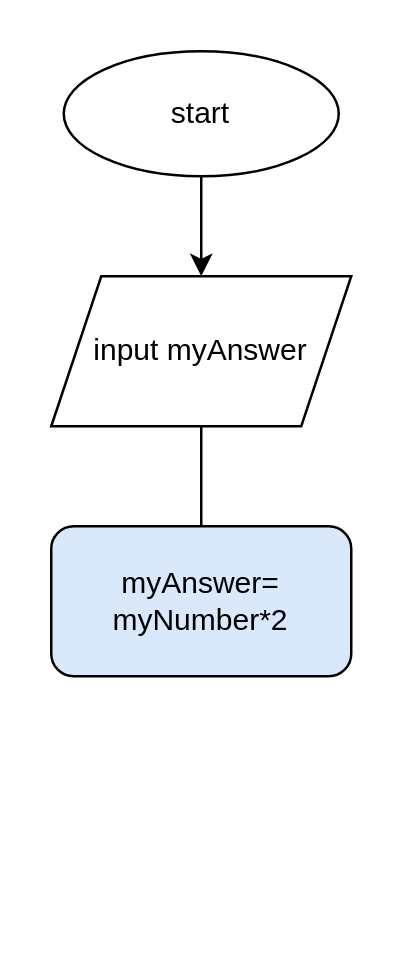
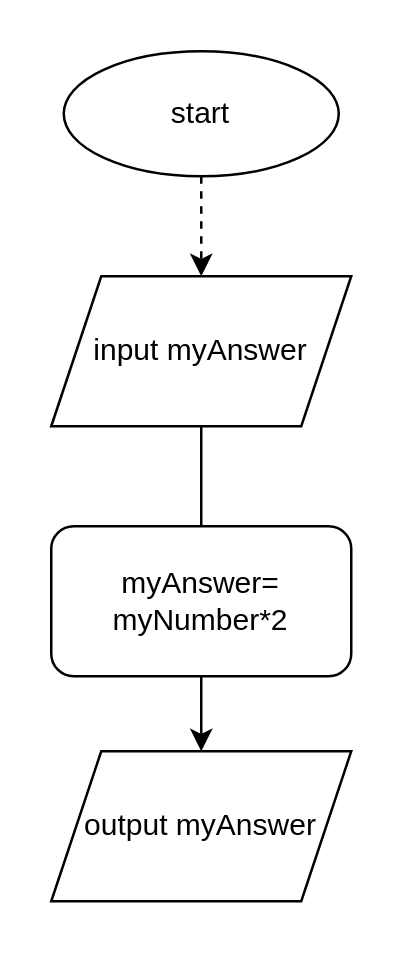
- <mxCell id="4" value="" style="edgeStyle=orthogonalEdgeStyle;rounded=0;orthogonalLoop=1;jettySize=auto;html=1;" edge="1" parent="1" source="5" target="7"><mxGeometry relative="1" as="geometry" /></mxCell>
+ <mxCell id="4" value="" style="edgeStyle=orthogonalEdgeStyle;rounded=0;orthogonalLoop=1;jettySize=auto;html=1;dashed=1;" edge="1" parent="1" source="5" target="7"><mxGeometry relative="1" as="geometry" /></mxCell>
- <mxCell id="9" value="myAnswer=&lt;div&gt;myNumber*2&lt;/div&gt;" style="rounded=1;whiteSpace=wrap;html=1;fillColor=#dae8fc;" vertex="1" parent="1"><mxGeometry x="20" y="210" width="120" height="60" as="geometry" /></mxCell>
+ <mxCell id="9" value="myAnswer=&lt;div&gt;myNumber*2&lt;/div&gt;" style="rounded=1;whiteSpace=wrap;html=1;" vertex="1" parent="1"><mxGeometry x="20" y="210" width="120" height="60" as="geometry" /></mxCell>
+ <mxCell id="8" value="" style="edgeStyle=orthogonalEdgeStyle;rounded=0;orthogonalLoop=1;jettySize=auto;html=1;" edge="1" parent="1" source="9" target="10"><mxGeometry relative="1" as="geometry" /></mxCell>
+ <mxCell id="10" value="output myAnswer" style="shape=parallelogram;perimeter=parallelogramPerimeter;whiteSpace=wrap;html=1;fixedSize=1;" vertex="1" parent="1"><mxGeometry x="20" y="300" width="120" height="60" as="geometry" /></mxCell>
